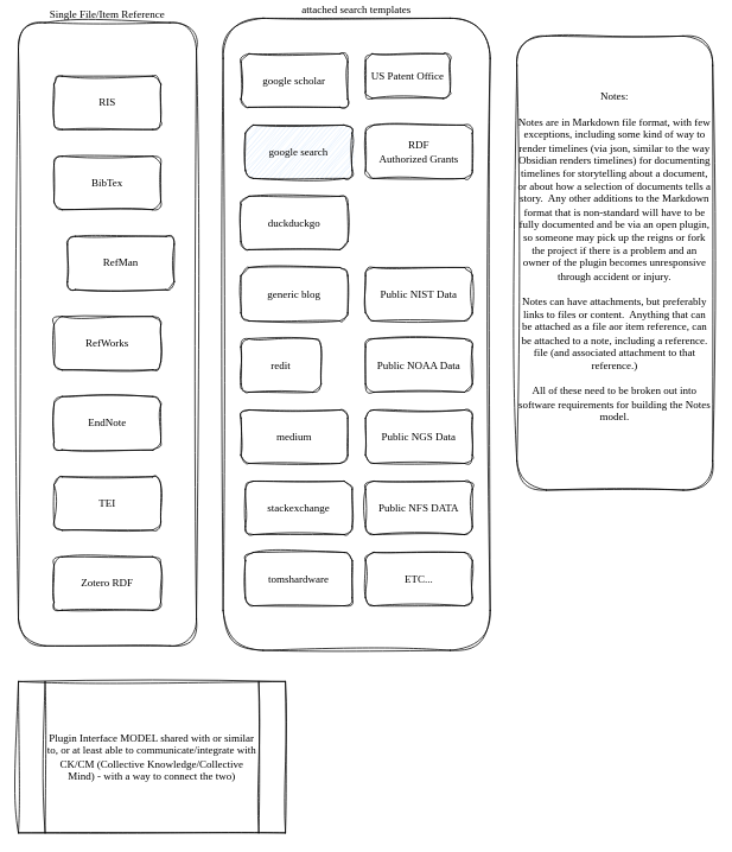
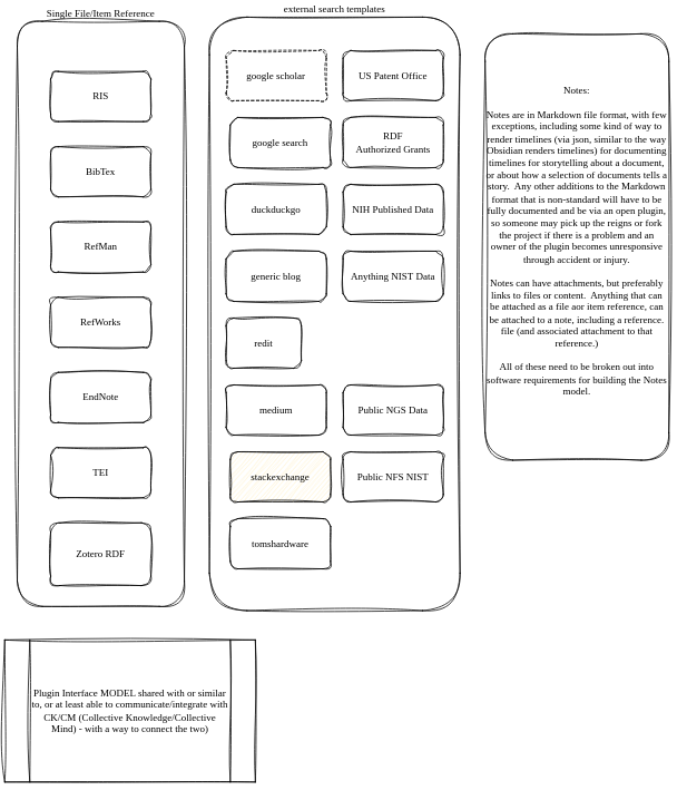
- <mxCell id="10" value="attached search templates" style="rounded=1;whiteSpace=wrap;html=1;sketch=1;hachureGap=4;jiggle=2;curveFitting=1;fontFamily=Architects Daughter;fontSource=https%3A%2F%2Ffonts.googleapis.com%2Fcss%3Ffamily%3DArchitects%2BDaughter;verticalAlign=bottom;labelPosition=center;verticalLabelPosition=top;align=center;" vertex="1" parent="1"><mxGeometry x="250" y="20" width="300" height="710" as="geometry" /></mxCell>
+ <mxCell id="10" value="external search templates" style="rounded=1;whiteSpace=wrap;html=1;sketch=1;hachureGap=4;jiggle=2;curveFitting=1;fontFamily=Architects Daughter;fontSource=https%3A%2F%2Ffonts.googleapis.com%2Fcss%3Ffamily%3DArchitects%2BDaughter;verticalAlign=bottom;labelPosition=center;verticalLabelPosition=top;align=center;" vertex="1" parent="1"><mxGeometry x="250" y="20" width="300" height="710" as="geometry" /></mxCell>
- <mxCell id="19" value="US Patent Office" style="rounded=1;whiteSpace=wrap;html=1;sketch=1;hachureGap=4;jiggle=2;curveFitting=1;fontFamily=Architects Daughter;fontSource=https%3A%2F%2Ffonts.googleapis.com%2Fcss%3Ffamily%3DArchitects%2BDaughter;" vertex="1" parent="1"><mxGeometry x="410" y="60" width="95" height="50" as="geometry" /></mxCell>
+ <mxCell id="19" value="US Patent Office" style="rounded=1;whiteSpace=wrap;html=1;sketch=1;hachureGap=4;jiggle=2;curveFitting=1;fontFamily=Architects Daughter;fontSource=https%3A%2F%2Ffonts.googleapis.com%2Fcss%3Ffamily%3DArchitects%2BDaughter;" vertex="1" parent="1"><mxGeometry x="410" y="60" width="120" height="60" as="geometry" /></mxCell>
- <mxCell id="11" value="google scholar" style="rounded=1;whiteSpace=wrap;html=1;sketch=1;hachureGap=4;jiggle=2;curveFitting=1;fontFamily=Architects Daughter;fontSource=https%3A%2F%2Ffonts.googleapis.com%2Fcss%3Ffamily%3DArchitects%2BDaughter;" vertex="1" parent="1"><mxGeometry x="270" y="60" width="120" height="60" as="geometry" /></mxCell>
+ <mxCell id="11" value="google scholar" style="rounded=1;whiteSpace=wrap;html=1;sketch=1;hachureGap=4;jiggle=2;curveFitting=1;fontFamily=Architects Daughter;fontSource=https%3A%2F%2Ffonts.googleapis.com%2Fcss%3Ffamily%3DArchitects%2BDaughter;dashed=1;" vertex="1" parent="1"><mxGeometry x="270" y="60" width="120" height="60" as="geometry" /></mxCell>
- <mxCell id="12" value="google search" style="rounded=1;whiteSpace=wrap;html=1;sketch=1;hachureGap=4;jiggle=2;curveFitting=1;fontFamily=Architects Daughter;fontSource=https%3A%2F%2Ffonts.googleapis.com%2Fcss%3Ffamily%3DArchitects%2BDaughter;fillColor=#dae8fc;" vertex="1" parent="1"><mxGeometry x="275" y="140" width="120" height="60" as="geometry" /></mxCell>
+ <mxCell id="12" value="google search" style="rounded=1;whiteSpace=wrap;html=1;sketch=1;hachureGap=4;jiggle=2;curveFitting=1;fontFamily=Architects Daughter;fontSource=https%3A%2F%2Ffonts.googleapis.com%2Fcss%3Ffamily%3DArchitects%2BDaughter;" vertex="1" parent="1"><mxGeometry x="275" y="140" width="120" height="60" as="geometry" /></mxCell>
+ <mxCell id="21" value="NIH Published Data" style="rounded=1;whiteSpace=wrap;html=1;sketch=1;hachureGap=4;jiggle=2;curveFitting=1;fontFamily=Architects Daughter;fontSource=https%3A%2F%2Ffonts.googleapis.com%2Fcss%3Ffamily%3DArchitects%2BDaughter;" vertex="1" parent="1"><mxGeometry x="410" y="220" width="120" height="60" as="geometry" /></mxCell>
- <mxCell id="5" value="RefMan" style="rounded=1;whiteSpace=wrap;html=1;sketch=1;hachureGap=4;jiggle=2;curveFitting=1;fontFamily=Architects Daughter;fontSource=https%3A%2F%2Ffonts.googleapis.com%2Fcss%3Ffamily%3DArchitects%2BDaughter;" vertex="1" parent="1"><mxGeometry x="75" y="265" width="120" height="60" as="geometry" /></mxCell>
+ <mxCell id="5" value="RefMan" style="rounded=1;whiteSpace=wrap;html=1;sketch=1;hachureGap=4;jiggle=2;curveFitting=1;fontFamily=Architects Daughter;fontSource=https%3A%2F%2Ffonts.googleapis.com%2Fcss%3Ffamily%3DArchitects%2BDaughter;" vertex="1" parent="1"><mxGeometry x="60" y="265" width="120" height="60" as="geometry" /></mxCell>
- <mxCell id="22" value="Public NIST Data" style="rounded=1;whiteSpace=wrap;html=1;sketch=1;hachureGap=4;jiggle=2;curveFitting=1;fontFamily=Architects Daughter;fontSource=https%3A%2F%2Ffonts.googleapis.com%2Fcss%3Ffamily%3DArchitects%2BDaughter;" vertex="1" parent="1"><mxGeometry x="410" y="300" width="120" height="60" as="geometry" /></mxCell>
+ <mxCell id="22" value="Anything NIST Data" style="rounded=1;whiteSpace=wrap;html=1;sketch=1;hachureGap=4;jiggle=2;curveFitting=1;fontFamily=Architects Daughter;fontSource=https%3A%2F%2Ffonts.googleapis.com%2Fcss%3Ffamily%3DArchitects%2BDaughter;" vertex="1" parent="1"><mxGeometry x="410" y="300" width="120" height="60" as="geometry" /></mxCell>
- <mxCell id="23" value="Public NOAA Data" style="rounded=1;whiteSpace=wrap;html=1;sketch=1;hachureGap=4;jiggle=2;curveFitting=1;fontFamily=Architects Daughter;fontSource=https%3A%2F%2Ffonts.googleapis.com%2Fcss%3Ffamily%3DArchitects%2BDaughter;" vertex="1" parent="1"><mxGeometry x="410" y="380" width="120" height="60" as="geometry" /></mxCell>
- <mxCell id="17" value="stackexchange" style="rounded=1;whiteSpace=wrap;html=1;sketch=1;hachureGap=4;jiggle=2;curveFitting=1;fontFamily=Architects Daughter;fontSource=https%3A%2F%2Ffonts.googleapis.com%2Fcss%3Ffamily%3DArchitects%2BDaughter;" vertex="1" parent="1"><mxGeometry x="275" y="540" width="120" height="60" as="geometry" /></mxCell>
+ <mxCell id="17" value="stackexchange" style="rounded=1;whiteSpace=wrap;html=1;sketch=1;hachureGap=4;jiggle=2;curveFitting=1;fontFamily=Architects Daughter;fontSource=https%3A%2F%2Ffonts.googleapis.com%2Fcss%3Ffamily%3DArchitects%2BDaughter;fillColor=#fff2cc;" vertex="1" parent="1"><mxGeometry x="275" y="540" width="120" height="60" as="geometry" /></mxCell>
- <mxCell id="25" value="Public NFS DATA" style="rounded=1;whiteSpace=wrap;html=1;sketch=1;hachureGap=4;jiggle=2;curveFitting=1;fontFamily=Architects Daughter;fontSource=https%3A%2F%2Ffonts.googleapis.com%2Fcss%3Ffamily%3DArchitects%2BDaughter;" vertex="1" parent="1"><mxGeometry x="410" y="540" width="120" height="60" as="geometry" /></mxCell>
+ <mxCell id="25" value="Public NFS NIST" style="rounded=1;whiteSpace=wrap;html=1;sketch=1;hachureGap=4;jiggle=2;curveFitting=1;fontFamily=Architects Daughter;fontSource=https%3A%2F%2Ffonts.googleapis.com%2Fcss%3Ffamily%3DArchitects%2BDaughter;" vertex="1" parent="1"><mxGeometry x="410" y="540" width="120" height="60" as="geometry" /></mxCell>
- <mxCell id="26" value="ETC..." style="rounded=1;whiteSpace=wrap;html=1;sketch=1;hachureGap=4;jiggle=2;curveFitting=1;fontFamily=Architects Daughter;fontSource=https%3A%2F%2Ffonts.googleapis.com%2Fcss%3Ffamily%3DArchitects%2BDaughter;" vertex="1" parent="1"><mxGeometry x="410" y="620" width="120" height="60" as="geometry" /></mxCell>
- <mxCell id="9" value="Zotero RDF" style="rounded=1;whiteSpace=wrap;html=1;sketch=1;hachureGap=4;jiggle=2;curveFitting=1;fontFamily=Architects Daughter;fontSource=https%3A%2F%2Ffonts.googleapis.com%2Fcss%3Ffamily%3DArchitects%2BDaughter;" vertex="1" parent="1"><mxGeometry x="60" y="625" width="120" height="60" as="geometry" /></mxCell>
+ <mxCell id="9" value="Zotero RDF" style="rounded=1;whiteSpace=wrap;html=1;sketch=1;hachureGap=4;jiggle=2;curveFitting=1;fontFamily=Architects Daughter;fontSource=https%3A%2F%2Ffonts.googleapis.com%2Fcss%3Ffamily%3DArchitects%2BDaughter;" vertex="1" parent="1"><mxGeometry x="60" y="625" width="120" height="75" as="geometry" /></mxCell>
- <mxCell id="27" value="Plugin Interface MODEL shared with or similar to, or at least able to communicate/integrate with CK/CM (Collective Knowledge/Collective Mind) - with a way to connect the two)" style="shape=process;whiteSpace=wrap;html=1;backgroundOutline=1;sketch=1;hachureGap=4;jiggle=2;curveFitting=1;fontFamily=Architects Daughter;fontSource=https%3A%2F%2Ffonts.googleapis.com%2Fcss%3Ffamily%3DArchitects%2BDaughter;" vertex="1" parent="1"><mxGeometry x="20" y="765" width="300" height="170" as="geometry" /></mxCell>
+ <mxCell id="27" value="Plugin Interface MODEL shared with or similar to, or at least able to communicate/integrate with CK/CM (Collective Knowledge/Collective Mind) - with a way to connect the two)" style="shape=process;whiteSpace=wrap;html=1;backgroundOutline=1;sketch=1;hachureGap=4;jiggle=2;curveFitting=1;fontFamily=Architects Daughter;fontSource=https%3A%2F%2Ffonts.googleapis.com%2Fcss%3Ffamily%3DArchitects%2BDaughter;" vertex="1" parent="1"><mxGeometry x="5" y="765" width="300" height="170" as="geometry" /></mxCell>
